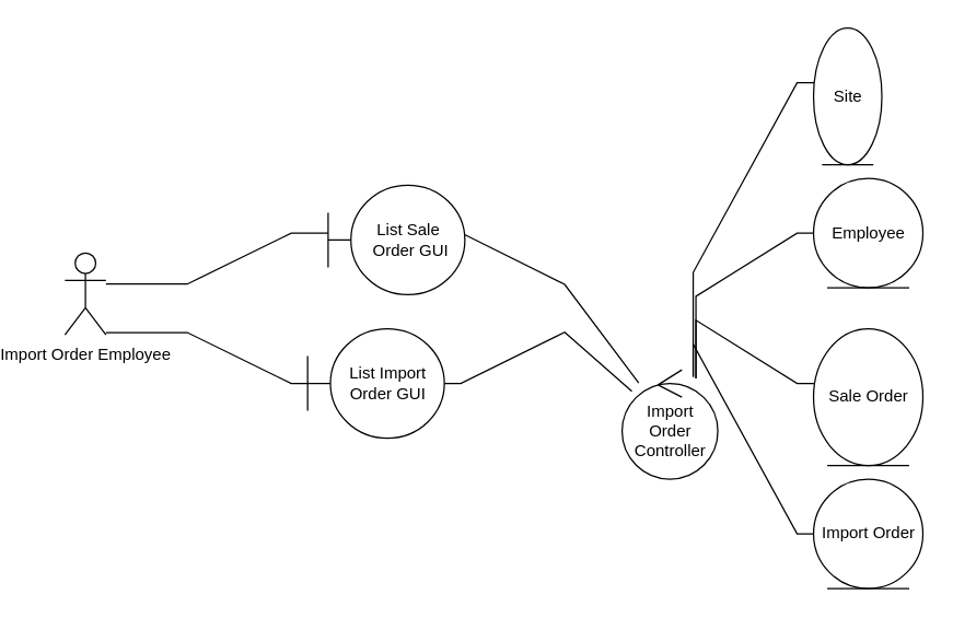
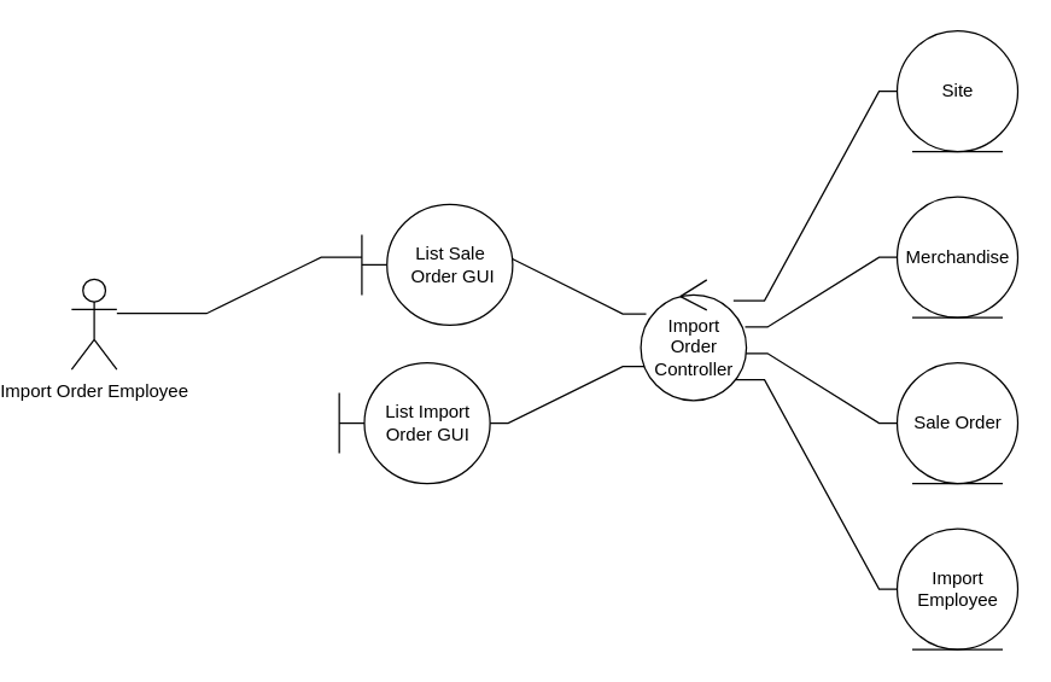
- <mxCell id="9" value="Site" style="ellipse;shape=umlEntity;whiteSpace=wrap;html=1;align=center;" vertex="1" parent="1"><mxGeometry x="567.5" y="20" width="50" height="100" as="geometry" /></mxCell>
+ <mxCell id="9" value="Site" style="ellipse;shape=umlEntity;whiteSpace=wrap;html=1;align=center;" vertex="1" parent="1"><mxGeometry x="567.5" y="20" width="80" height="80" as="geometry" /></mxCell>
- <mxCell id="15" value="Employee" style="ellipse;shape=umlEntity;whiteSpace=wrap;html=1;align=center;" vertex="1" parent="1"><mxGeometry x="567.5" y="130" width="80" height="80" as="geometry" /></mxCell>
+ <mxCell id="15" value="Merchandise" style="ellipse;shape=umlEntity;whiteSpace=wrap;html=1;align=center;" vertex="1" parent="1"><mxGeometry x="567.5" y="130" width="80" height="80" as="geometry" /></mxCell>
- <mxCell id="3" style="edgeStyle=none;rounded=0;orthogonalLoop=1;jettySize=auto;html=1;endArrow=none;endFill=0;noEdgeStyle=1;orthogonal=1;" edge="1" parent="1" source="4" target="8"><mxGeometry relative="1" as="geometry"><Array as="points"><mxPoint x="109.5" y="242.75" /><mxPoint x="185.5" y="280" /></Array></mxGeometry></mxCell>
- <mxCell id="16" value="Sale Order" style="ellipse;shape=umlEntity;whiteSpace=wrap;html=1;align=center;" vertex="1" parent="1"><mxGeometry x="567.5" y="240" width="80" height="100" as="geometry" /></mxCell>
+ <mxCell id="16" value="Sale Order" style="ellipse;shape=umlEntity;whiteSpace=wrap;html=1;align=center;" vertex="1" parent="1"><mxGeometry x="567.5" y="240" width="80" height="80" as="geometry" /></mxCell>
- <mxCell id="14" value="Import &lt;br&gt;Order &lt;br&gt;Controller" style="ellipse;shape=umlControl;whiteSpace=wrap;html=1;align=center;" vertex="1" parent="1"><mxGeometry x="427.5" y="270" width="70" height="80" as="geometry" /></mxCell>
+ <mxCell id="14" value="Import &lt;br&gt;Order &lt;br&gt;Controller" style="ellipse;shape=umlControl;whiteSpace=wrap;html=1;align=center;" vertex="1" parent="1"><mxGeometry x="397.5" y="185" width="70" height="80" as="geometry" /></mxCell>
- <mxCell id="17" value="Import Order" style="ellipse;shape=umlEntity;whiteSpace=wrap;html=1;align=center;" vertex="1" parent="1"><mxGeometry x="567.5" y="350" width="80" height="80" as="geometry" /></mxCell>
+ <mxCell id="17" value="Import Employee" style="ellipse;shape=umlEntity;whiteSpace=wrap;html=1;align=center;" vertex="1" parent="1"><mxGeometry x="567.5" y="350" width="80" height="80" as="geometry" /></mxCell>
